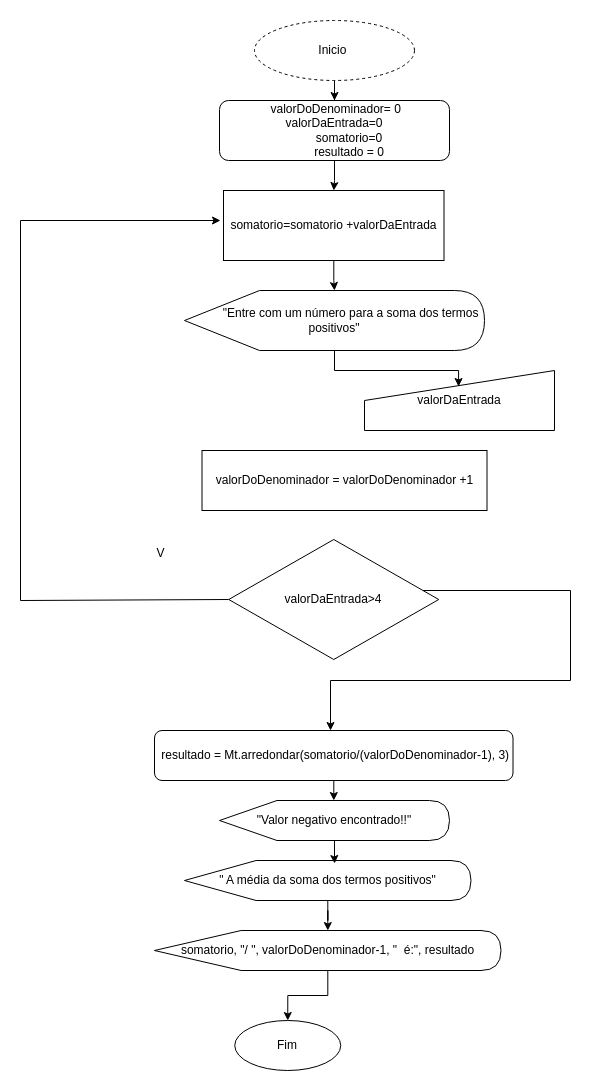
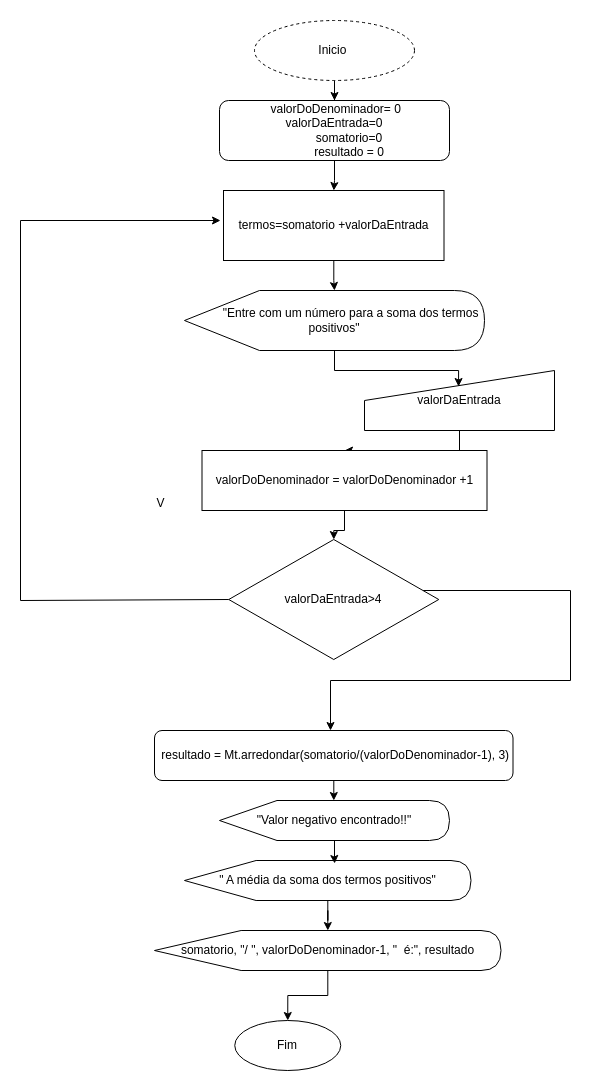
- <mxCell id="8" value="somatorio=somatorio +valorDaEntrada" style="rounded=0;whiteSpace=wrap;html=1;" vertex="1" parent="1"><mxGeometry x="223" y="190" width="220.5" height="70" as="geometry" /></mxCell>
+ <mxCell id="8" value="termos=somatorio +valorDaEntrada" style="rounded=0;whiteSpace=wrap;html=1;" vertex="1" parent="1"><mxGeometry x="223" y="190" width="220.5" height="70" as="geometry" /></mxCell>
+ <mxCell id="5" style="edgeStyle=orthogonalEdgeStyle;rounded=0;orthogonalLoop=1;jettySize=auto;html=1;" edge="1" parent="1" source="6" target="10"><mxGeometry relative="1" as="geometry" /></mxCell>
+ <mxCell id="9" style="edgeStyle=orthogonalEdgeStyle;rounded=0;orthogonalLoop=1;jettySize=auto;html=1;" edge="1" parent="1" source="10" target="4"><mxGeometry relative="1" as="geometry" /></mxCell>
- <mxCell id="15" value="V" style="text;html=1;align=center;verticalAlign=middle;resizable=0;points=[];autosize=1;strokeColor=none;fillColor=none;" vertex="1" parent="1"><mxGeometry x="145" y="538" width="30" height="30" as="geometry" /></mxCell>
+ <mxCell id="15" value="V" style="text;html=1;align=center;verticalAlign=middle;resizable=0;points=[];autosize=1;strokeColor=none;fillColor=none;" vertex="1" parent="1"><mxGeometry x="145" y="488" width="30" height="30" as="geometry" /></mxCell>
